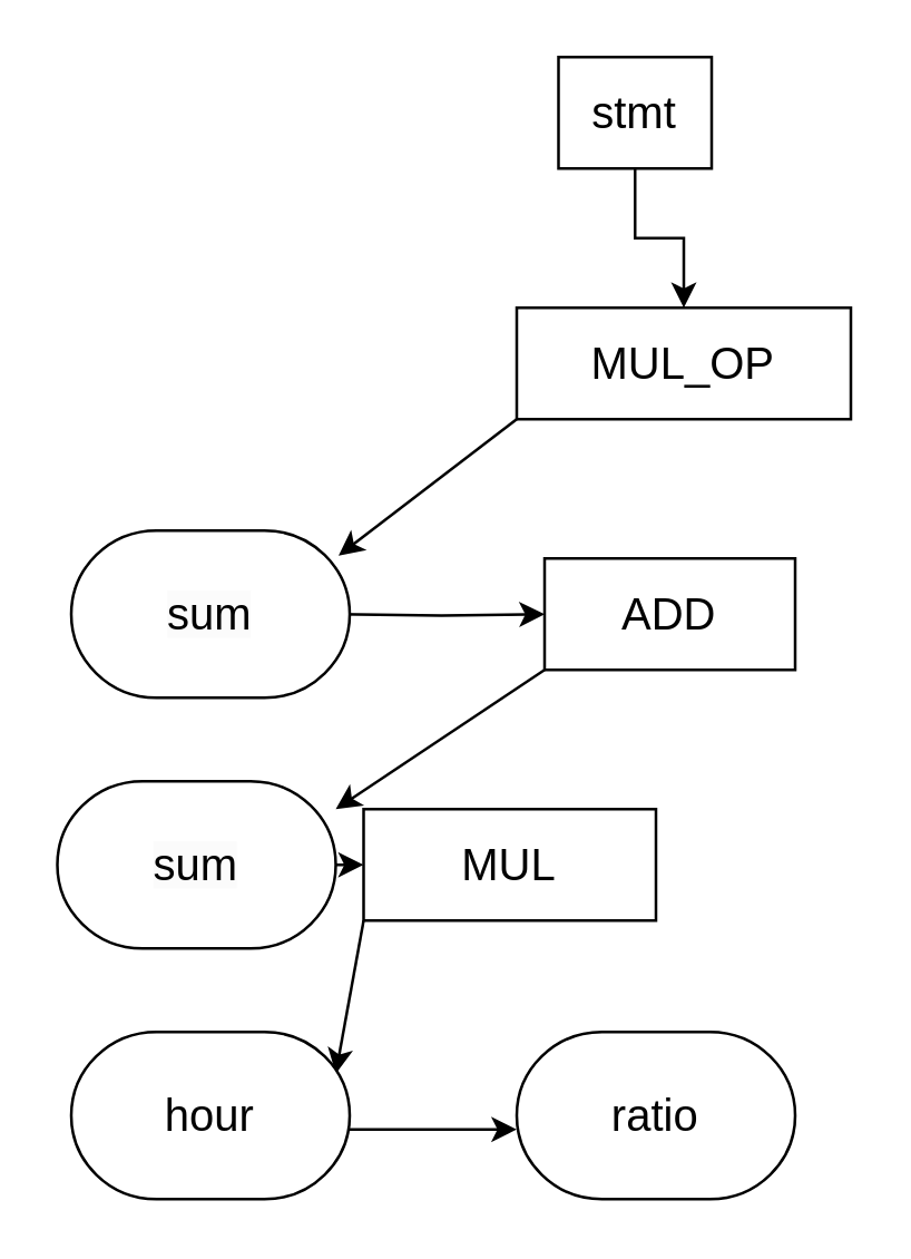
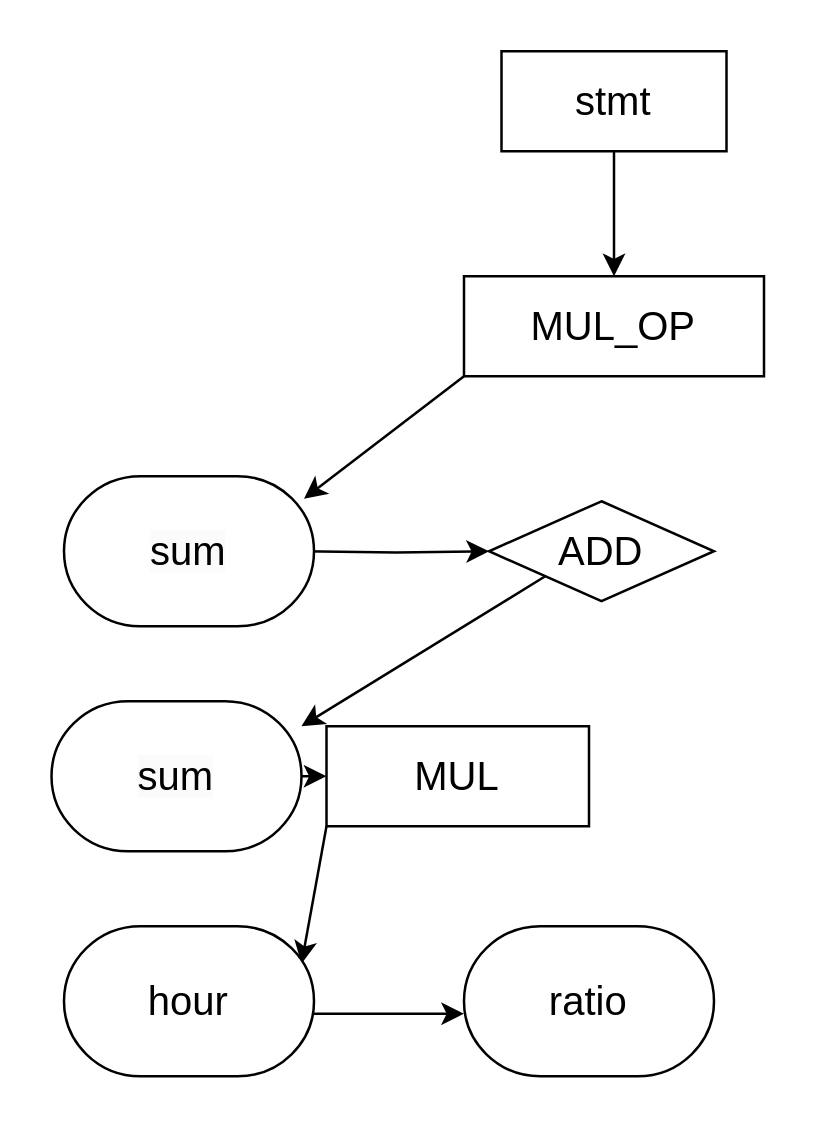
- <mxCell id="3" value="&lt;font data-sider-select-id=&quot;dee6ed8b-5d42-46d7-af98-2b2d3d5c65ee&quot; style=&quot;font-size: 16px;&quot;&gt;stmt&lt;/font&gt;" style="rounded=0;whiteSpace=wrap;html=1;" vertex="1" parent="1"><mxGeometry x="200" y="20" width="55" height="40" as="geometry" /></mxCell>
+ <mxCell id="3" value="&lt;font data-sider-select-id=&quot;dee6ed8b-5d42-46d7-af98-2b2d3d5c65ee&quot; style=&quot;font-size: 16px;&quot;&gt;stmt&lt;/font&gt;" style="rounded=0;whiteSpace=wrap;html=1;" vertex="1" parent="1"><mxGeometry x="200" y="20" width="90" height="40" as="geometry" /></mxCell>
- <mxCell id="6" value="&lt;span data-sider-select-id=&quot;72811d2f-14c1-4fe5-9dea-efd255cf5ae1&quot; style=&quot;font-size: 16px;&quot;&gt;ADD&lt;/span&gt;" style="rounded=0;whiteSpace=wrap;html=1;" vertex="1" parent="1"><mxGeometry x="195" y="200" width="90" height="40" as="geometry" /></mxCell>
+ <mxCell id="6" value="&lt;span data-sider-select-id=&quot;72811d2f-14c1-4fe5-9dea-efd255cf5ae1&quot; style=&quot;font-size: 16px;&quot;&gt;ADD&lt;/span&gt;" style="rhombus;whiteSpace=wrap;html=1;" vertex="1" parent="1"><mxGeometry x="195" y="200" width="90" height="40" as="geometry" /></mxCell>
